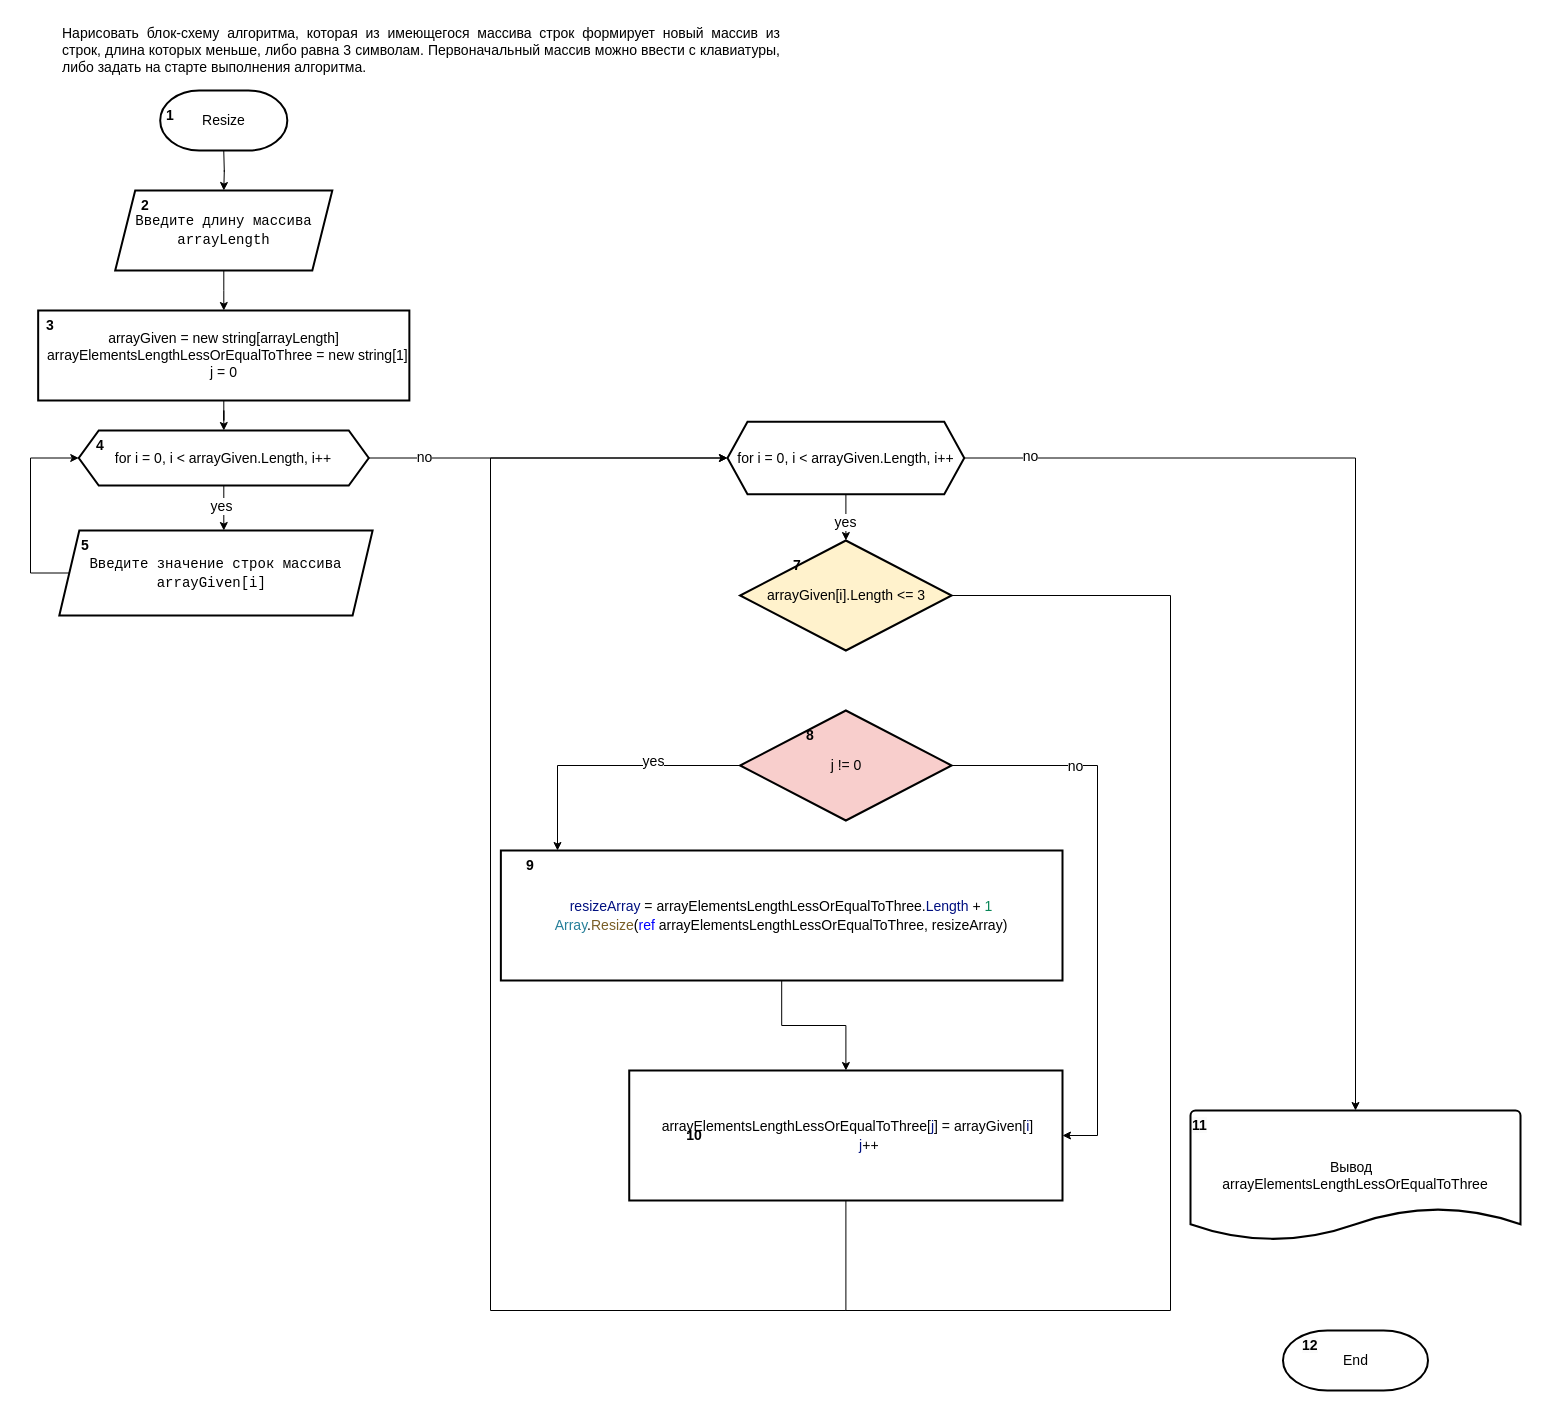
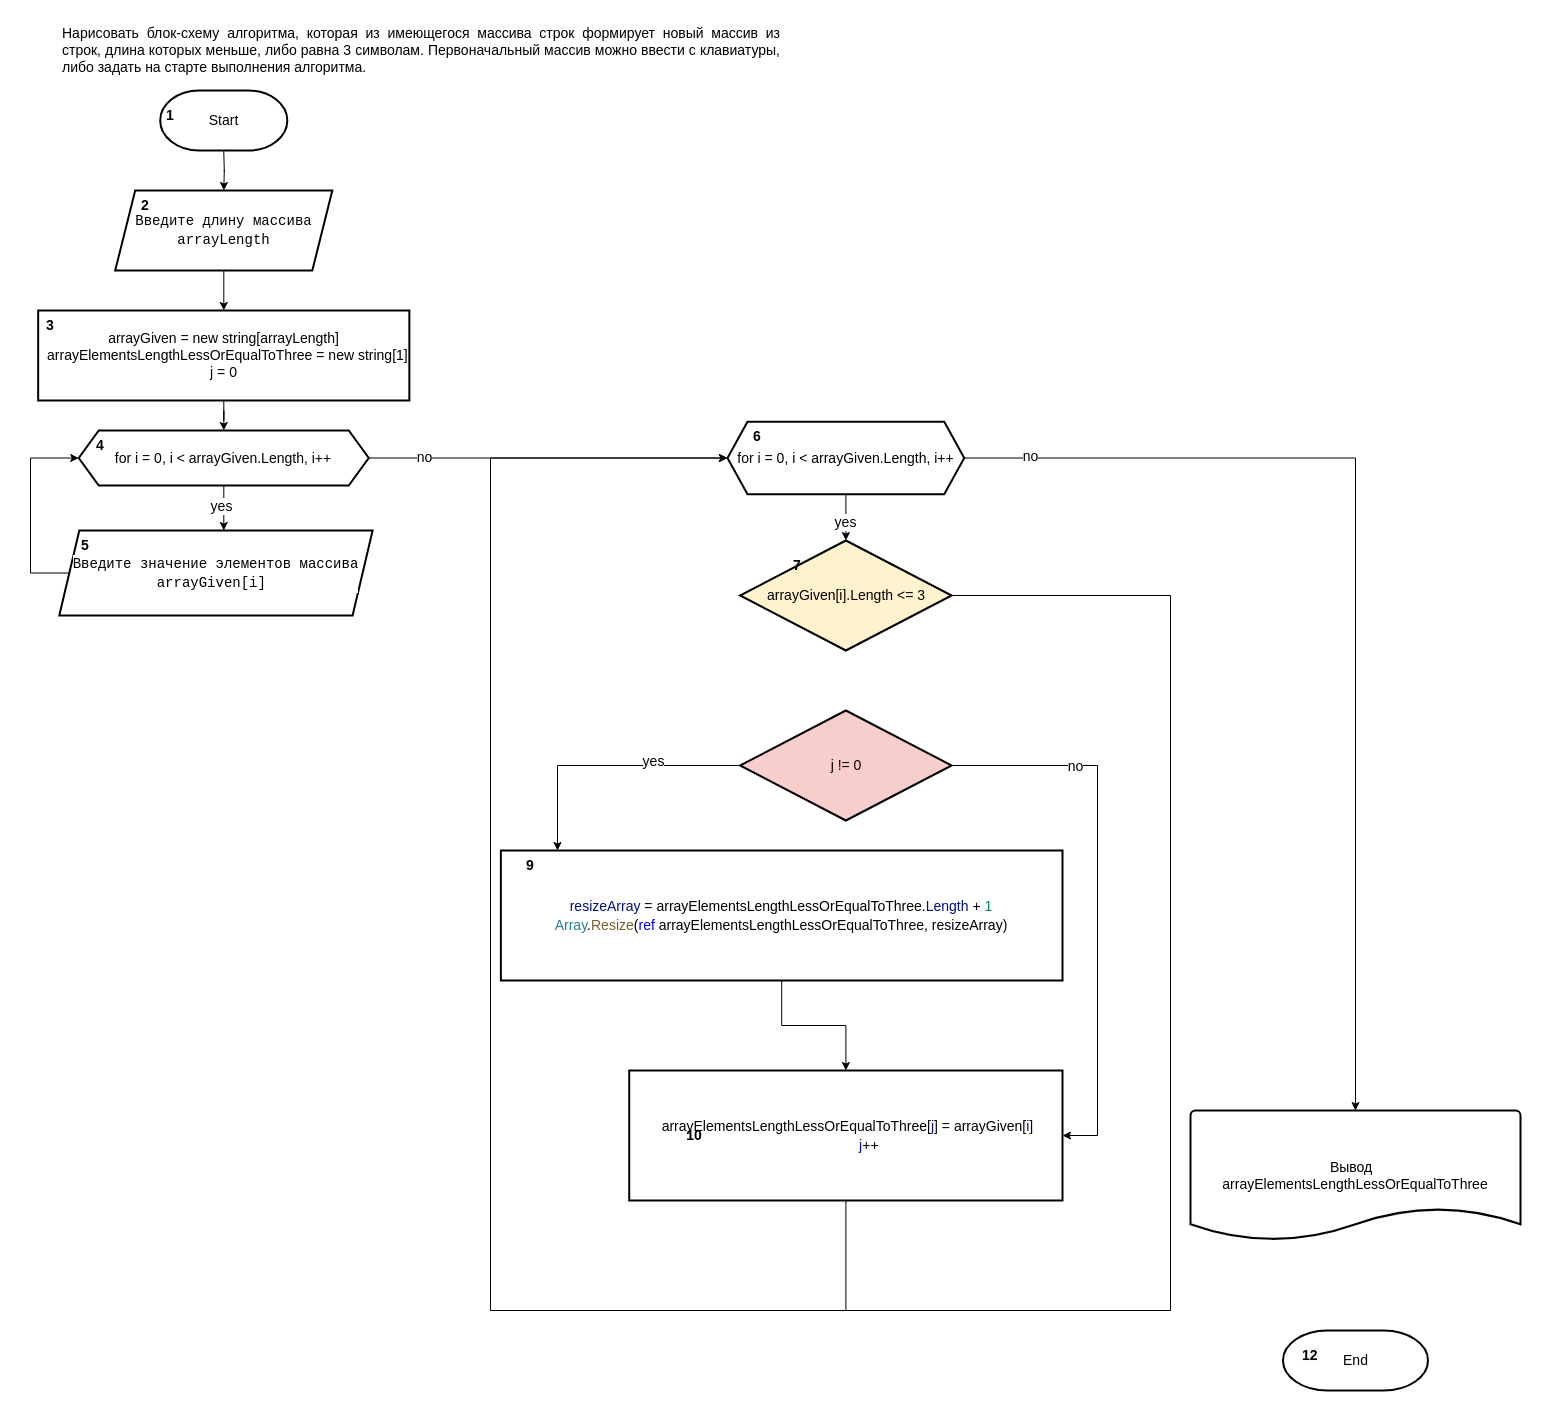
- <mxCell id="51" value="&lt;font style=&quot;font-size: 14px;&quot;&gt;Resize&lt;/font&gt;" style="strokeWidth=2;html=1;shape=mxgraph.flowchart.terminator;whiteSpace=wrap;" parent="50" vertex="1"><mxGeometry x="19.7" width="127.11" height="60" as="geometry" /></mxCell>
+ <mxCell id="51" value="&lt;font style=&quot;font-size: 14px;&quot;&gt;Start&lt;/font&gt;" style="strokeWidth=2;html=1;shape=mxgraph.flowchart.terminator;whiteSpace=wrap;" parent="50" vertex="1"><mxGeometry x="19.7" width="127.11" height="60" as="geometry" /></mxCell>
+ <mxCell id="36" value="&lt;font style=&quot;font-size: 14px;&quot;&gt;&lt;b&gt;6&lt;/b&gt;&lt;/font&gt;" style="text;html=1;strokeColor=none;fillColor=none;align=center;verticalAlign=middle;whiteSpace=wrap;rounded=0;" parent="34" vertex="1"><mxGeometry width="60" height="30" as="geometry" /></mxCell>
- <mxCell id="39" value="&lt;div style=&quot;border-color: var(--border-color); background-color: rgb(255, 255, 255); font-family: Consolas, &amp;quot;Courier New&amp;quot;, monospace; font-size: 14px; line-height: 19px;&quot;&gt;Введите значение строк массива&lt;/div&gt;&lt;div style=&quot;border-color: var(--border-color); background-color: rgb(255, 255, 255); font-family: Consolas, &amp;quot;Courier New&amp;quot;, monospace; font-size: 14px; line-height: 19px;&quot;&gt;arrayGiven[i]&amp;nbsp;&lt;br&gt;&lt;/div&gt;" style="shape=parallelogram;perimeter=parallelogramPerimeter;whiteSpace=wrap;html=1;fixedSize=1;strokeWidth=2;" parent="38" vertex="1"><mxGeometry x="4.11" width="313.3" height="85" as="geometry" /></mxCell>
+ <mxCell id="39" value="&lt;div style=&quot;border-color: var(--border-color); background-color: rgb(255, 255, 255); font-family: Consolas, &amp;quot;Courier New&amp;quot;, monospace; font-size: 14px; line-height: 19px;&quot;&gt;Введите значение элементов массива&lt;/div&gt;&lt;div style=&quot;border-color: var(--border-color); background-color: rgb(255, 255, 255); font-family: Consolas, &amp;quot;Courier New&amp;quot;, monospace; font-size: 14px; line-height: 19px;&quot;&gt;arrayGiven[i]&amp;nbsp;&lt;br&gt;&lt;/div&gt;" style="shape=parallelogram;perimeter=parallelogramPerimeter;whiteSpace=wrap;html=1;fixedSize=1;strokeWidth=2;" parent="38" vertex="1"><mxGeometry x="4.11" width="313.3" height="85" as="geometry" /></mxCell>
- <mxCell id="30" value="&lt;font style=&quot;font-size: 14px;&quot;&gt;&lt;b&gt;8&lt;/b&gt;&lt;/font&gt;" style="text;html=1;strokeColor=none;fillColor=none;align=center;verticalAlign=middle;whiteSpace=wrap;rounded=0;" parent="28" vertex="1"><mxGeometry x="40.45" y="10" width="60" height="30" as="geometry" /></mxCell>
- <mxCell id="55" value="&lt;b style=&quot;border-color: var(--border-color); color: rgb(0, 0, 0); font-family: Helvetica; font-size: 14px; font-style: normal; font-variant-ligatures: normal; font-variant-caps: normal; letter-spacing: normal; orphans: 2; text-align: center; text-indent: 0px; text-transform: none; widows: 2; word-spacing: 0px; -webkit-text-stroke-width: 0px; background-color: rgb(251, 251, 251); text-decoration-thickness: initial; text-decoration-style: initial; text-decoration-color: initial;&quot;&gt;11&lt;/b&gt;" style="text;whiteSpace=wrap;html=1;" parent="53" vertex="1"><mxGeometry width="50" height="40" as="geometry" /></mxCell>
- <mxCell id="58" value="&lt;b style=&quot;border-color: var(--border-color); color: rgb(0, 0, 0); font-family: Helvetica; font-size: 14px; font-style: normal; font-variant-ligatures: normal; font-variant-caps: normal; letter-spacing: normal; orphans: 2; text-align: center; text-indent: 0px; text-transform: none; widows: 2; word-spacing: 0px; -webkit-text-stroke-width: 0px; background-color: rgb(251, 251, 251); text-decoration-thickness: initial; text-decoration-style: initial; text-decoration-color: initial;&quot;&gt;12&lt;/b&gt;" style="text;whiteSpace=wrap;html=1;" parent="56" vertex="1"><mxGeometry x="17.5" width="50" height="40" as="geometry" /></mxCell>
+ <mxCell id="58" value="&lt;b style=&quot;border-color: var(--border-color); color: rgb(0, 0, 0); font-family: Helvetica; font-size: 14px; font-style: normal; font-variant-ligatures: normal; font-variant-caps: normal; letter-spacing: normal; orphans: 2; text-align: center; text-indent: 0px; text-transform: none; widows: 2; word-spacing: 0px; -webkit-text-stroke-width: 0px; background-color: rgb(251, 251, 251); text-decoration-thickness: initial; text-decoration-style: initial; text-decoration-color: initial;&quot;&gt;12&lt;/b&gt;" style="text;whiteSpace=wrap;html=1;" parent="56" vertex="1"><mxGeometry x="17.5" y="10" width="50" height="40" as="geometry" /></mxCell>
